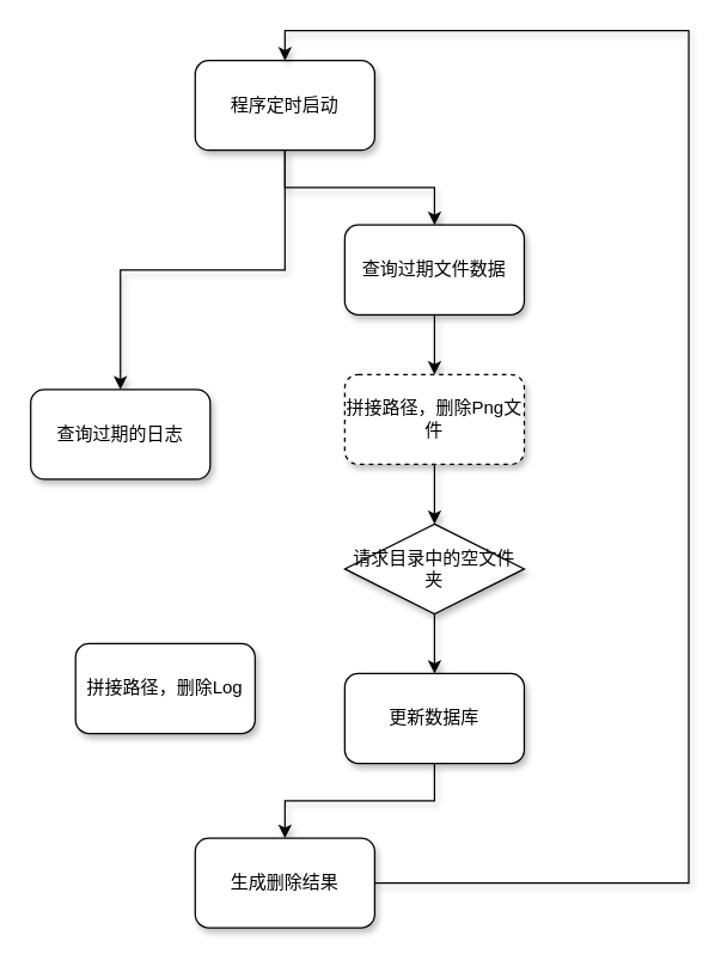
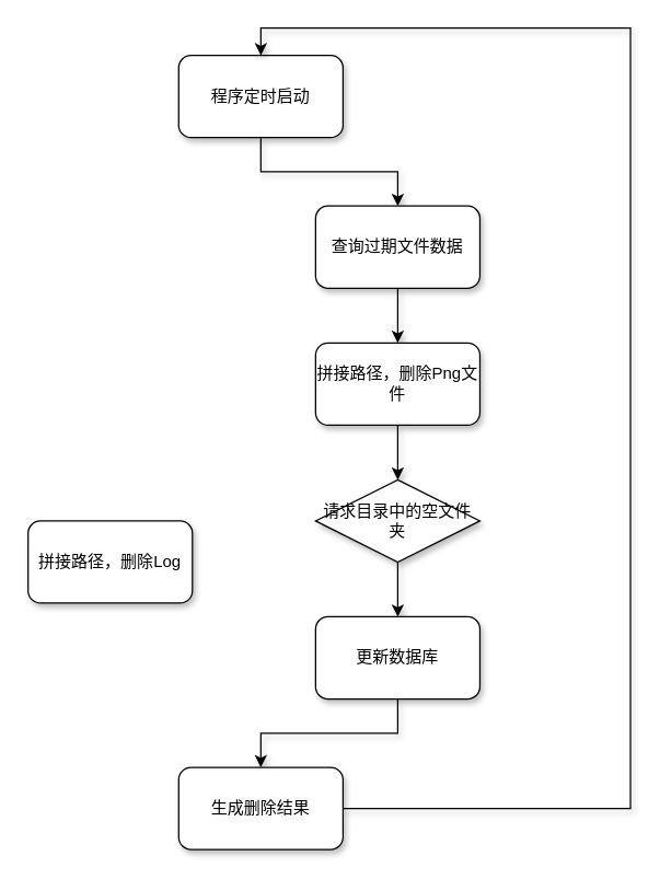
- <mxCell id="2" style="edgeStyle=orthogonalEdgeStyle;rounded=0;orthogonalLoop=1;jettySize=auto;html=1;entryX=0.5;entryY=0;entryDx=0;entryDy=0;shadow=1;sketch=0;" edge="1" parent="1" source="4" target="5"><mxGeometry relative="1" as="geometry" /></mxCell>
- <mxCell id="10" value="拼接路径，删除Png文件" style="rounded=1;whiteSpace=wrap;html=1;shadow=1;sketch=0;dashed=1;" vertex="1" parent="1"><mxGeometry x="230" y="250" width="120" height="60" as="geometry" /></mxCell>
+ <mxCell id="10" value="拼接路径，删除Png文件" style="rounded=1;whiteSpace=wrap;html=1;shadow=1;sketch=0;" vertex="1" parent="1"><mxGeometry x="230" y="250" width="120" height="60" as="geometry" /></mxCell>
- <mxCell id="5" value="查询过期的日志" style="rounded=1;whiteSpace=wrap;html=1;shadow=1;sketch=0;" vertex="1" parent="1"><mxGeometry x="20" y="260" width="120" height="60" as="geometry" /></mxCell>
- <mxCell id="8" value="拼接路径，删除Log" style="rounded=1;whiteSpace=wrap;html=1;shadow=1;sketch=0;" vertex="1" parent="1"><mxGeometry x="50" y="430" width="120" height="60" as="geometry" /></mxCell>
+ <mxCell id="8" value="拼接路径，删除Log" style="rounded=1;whiteSpace=wrap;html=1;shadow=1;sketch=0;" vertex="1" parent="1"><mxGeometry x="20" y="380" width="120" height="60" as="geometry" /></mxCell>
